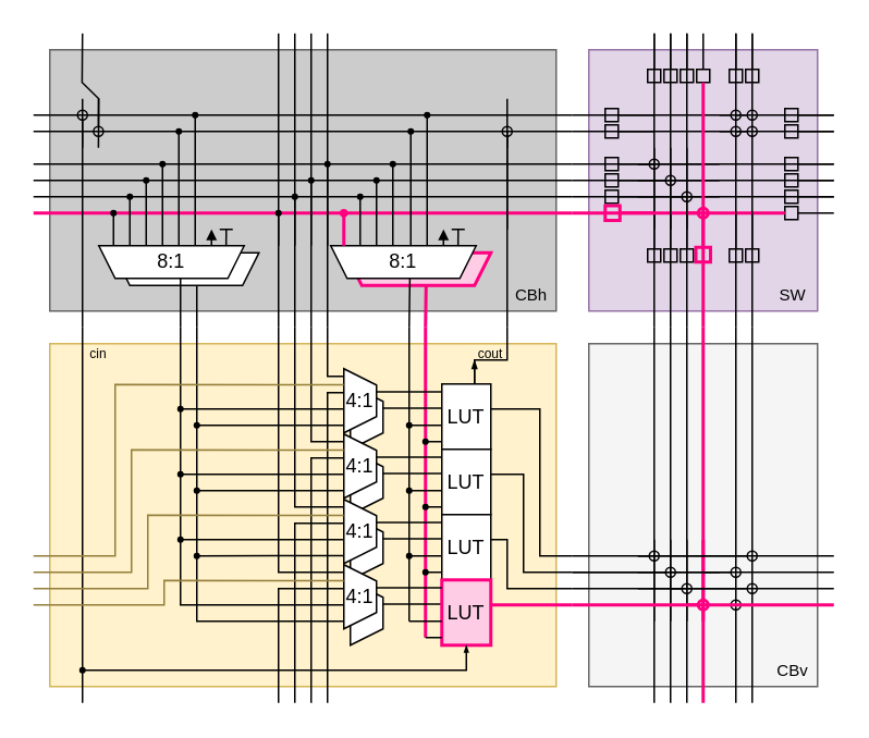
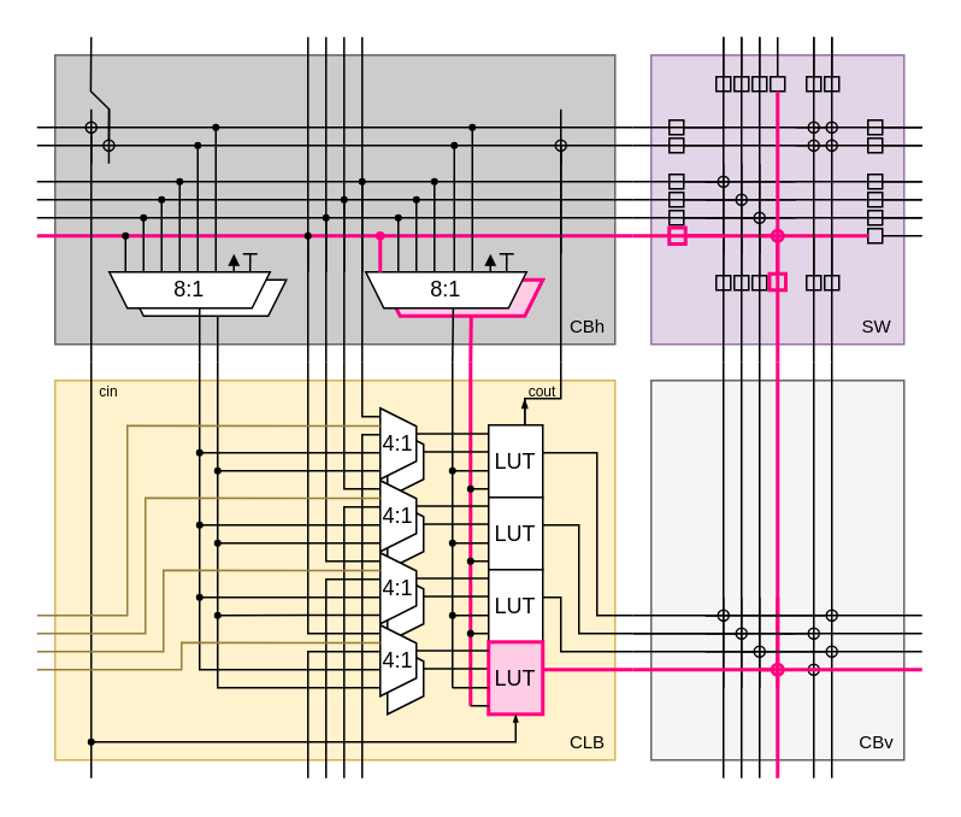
+ <mxCell id="192" value="CLB" style="text;html=1;strokeColor=none;fillColor=none;align=center;verticalAlign=middle;whiteSpace=wrap;rounded=0;strokeWidth=2;fontSize=10;" parent="1" vertex="1"><mxGeometry x="310" y="400" width="30" height="20" as="geometry" /></mxCell>
